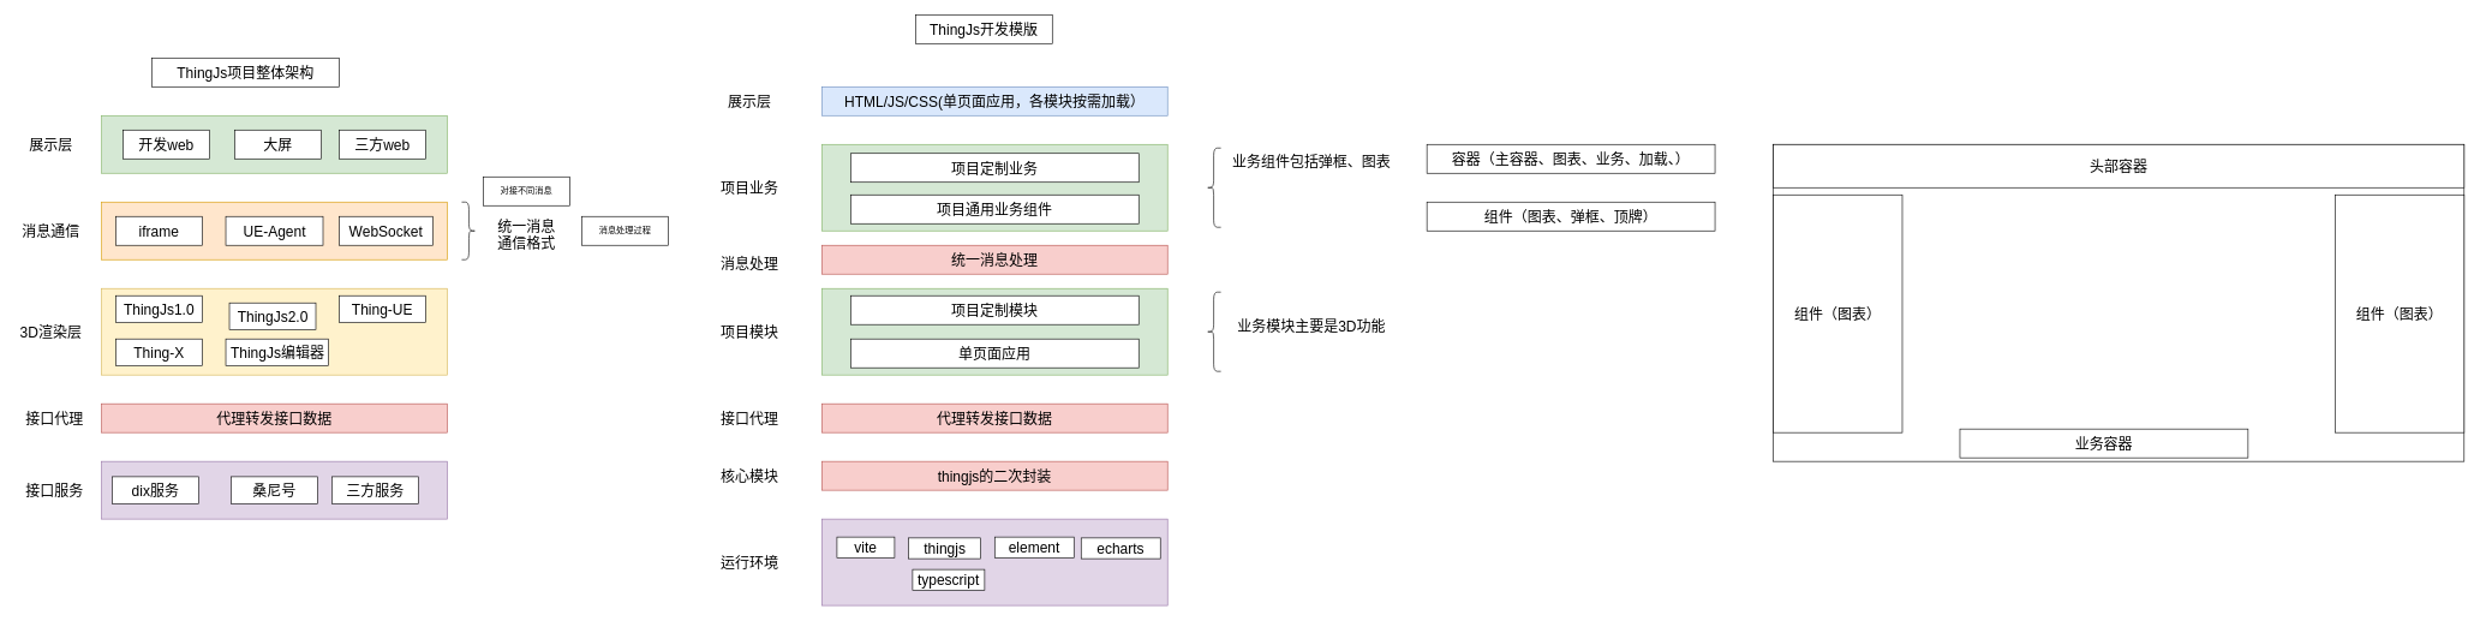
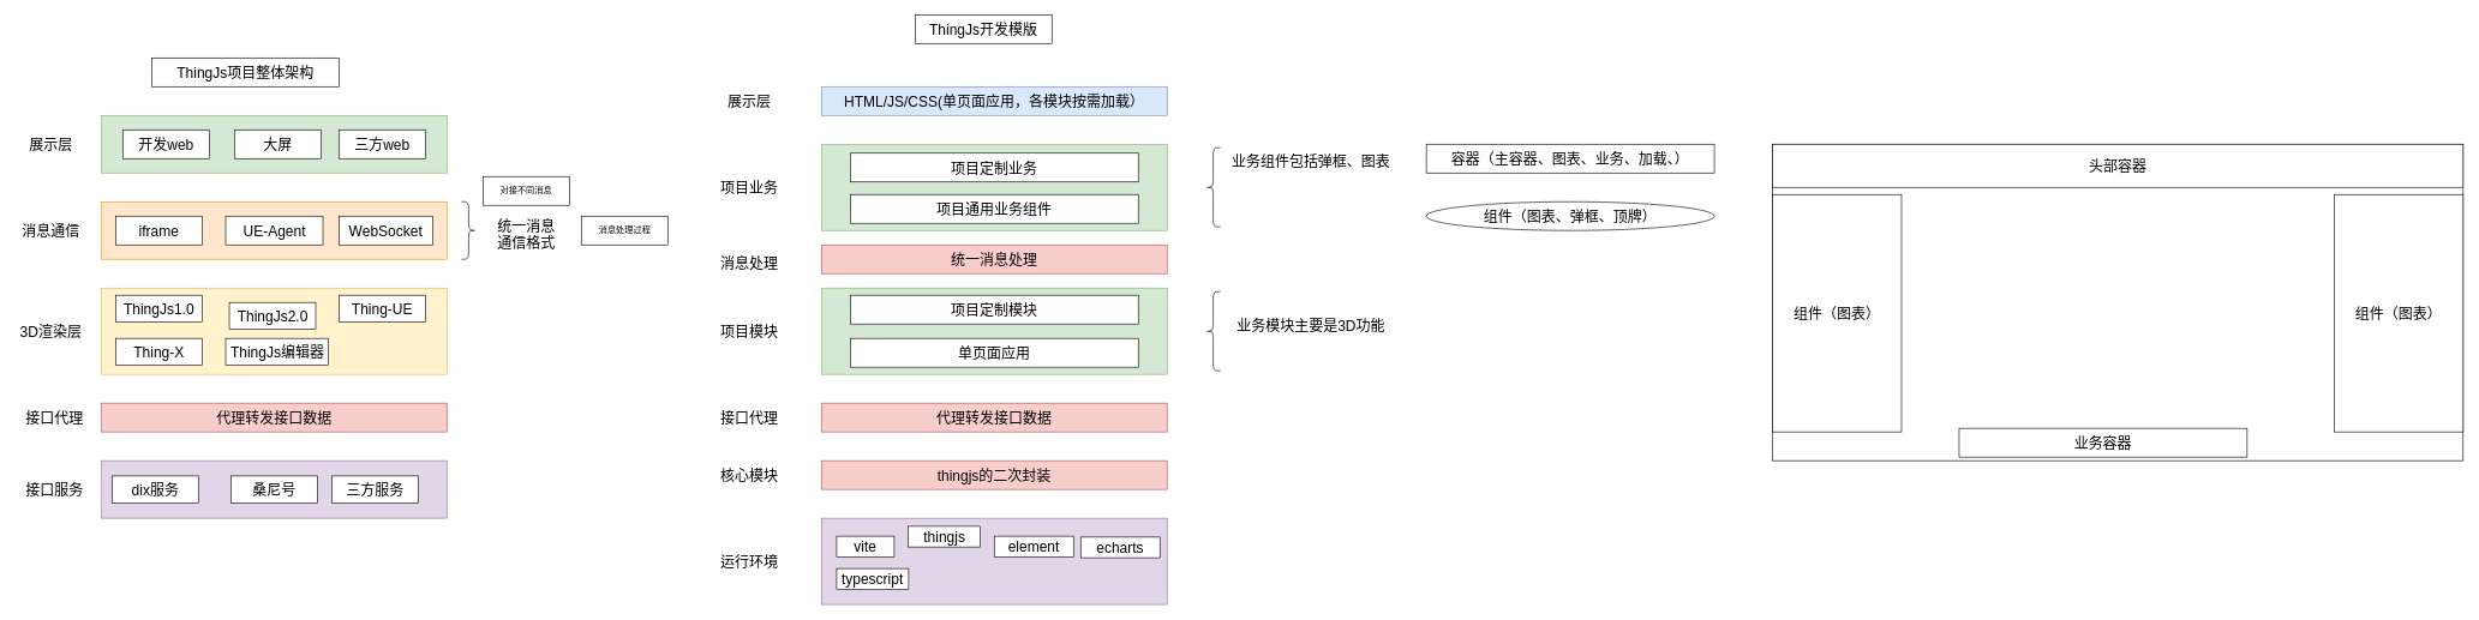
- <mxCell id="54" value="组件（图表、弹框、顶牌）" style="rounded=0;whiteSpace=wrap;html=1;fontSize=20;" vertex="1" parent="1"><mxGeometry x="1980" y="280" width="400" height="40" as="geometry" /></mxCell>
+ <mxCell id="54" value="组件（图表、弹框、顶牌）" style="ellipse;whiteSpace=wrap;html=1;fontSize=20;" vertex="1" parent="1"><mxGeometry x="1980" y="280" width="400" height="40" as="geometry" /></mxCell>
- <mxCell id="38" value="thingjs" style="rounded=0;whiteSpace=wrap;html=1;fontSize=20;" vertex="1" parent="1"><mxGeometry x="1260.5" y="746.25" width="100" height="28.75" as="geometry" /></mxCell>
+ <mxCell id="38" value="thingjs" style="rounded=0;whiteSpace=wrap;html=1;fontSize=20;" vertex="1" parent="1"><mxGeometry x="1260.5" y="731.25" width="100" height="28.75" as="geometry" /></mxCell>
- <mxCell id="52" value="typescript" style="rounded=0;whiteSpace=wrap;html=1;fontSize=20;" vertex="1" parent="1"><mxGeometry x="1266" y="790" width="100" height="28.75" as="geometry" /></mxCell>
+ <mxCell id="52" value="typescript" style="rounded=0;whiteSpace=wrap;html=1;fontSize=20;" vertex="1" parent="1"><mxGeometry x="1161" y="790" width="100" height="28.75" as="geometry" /></mxCell>
